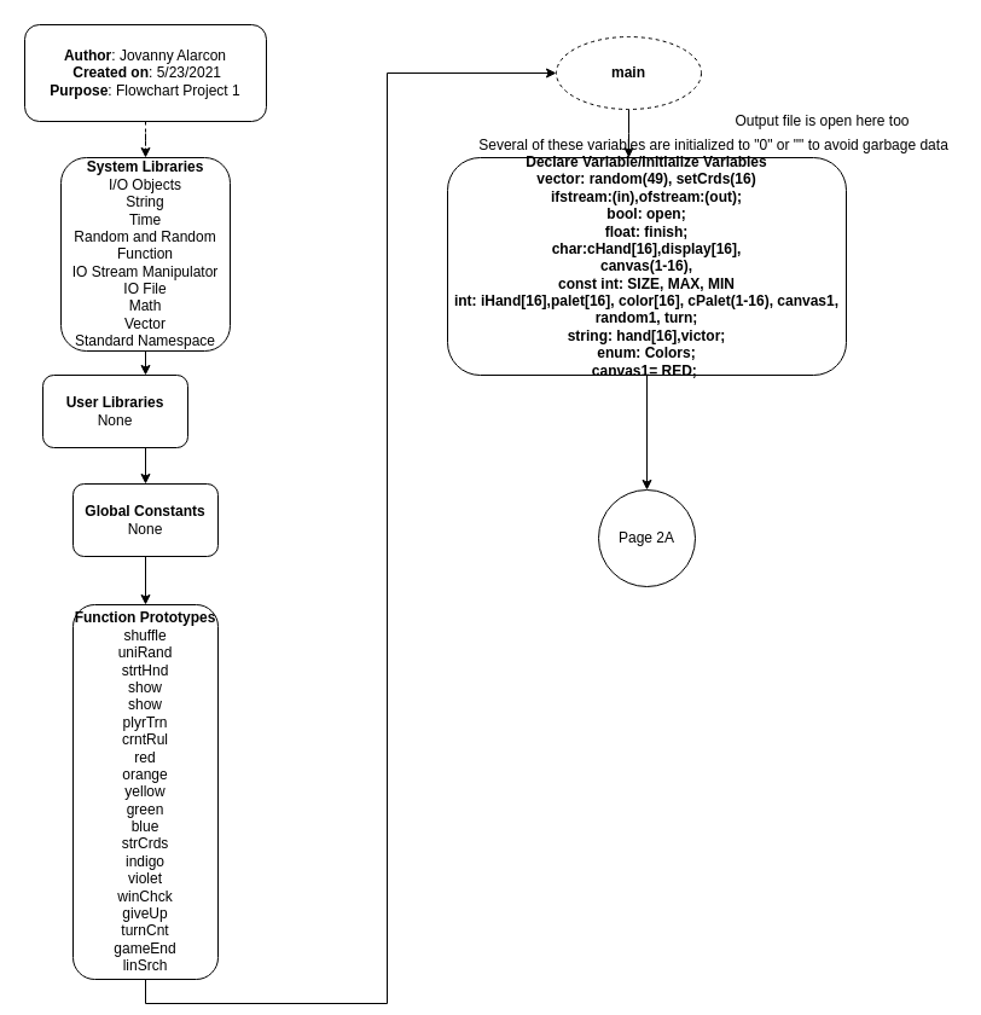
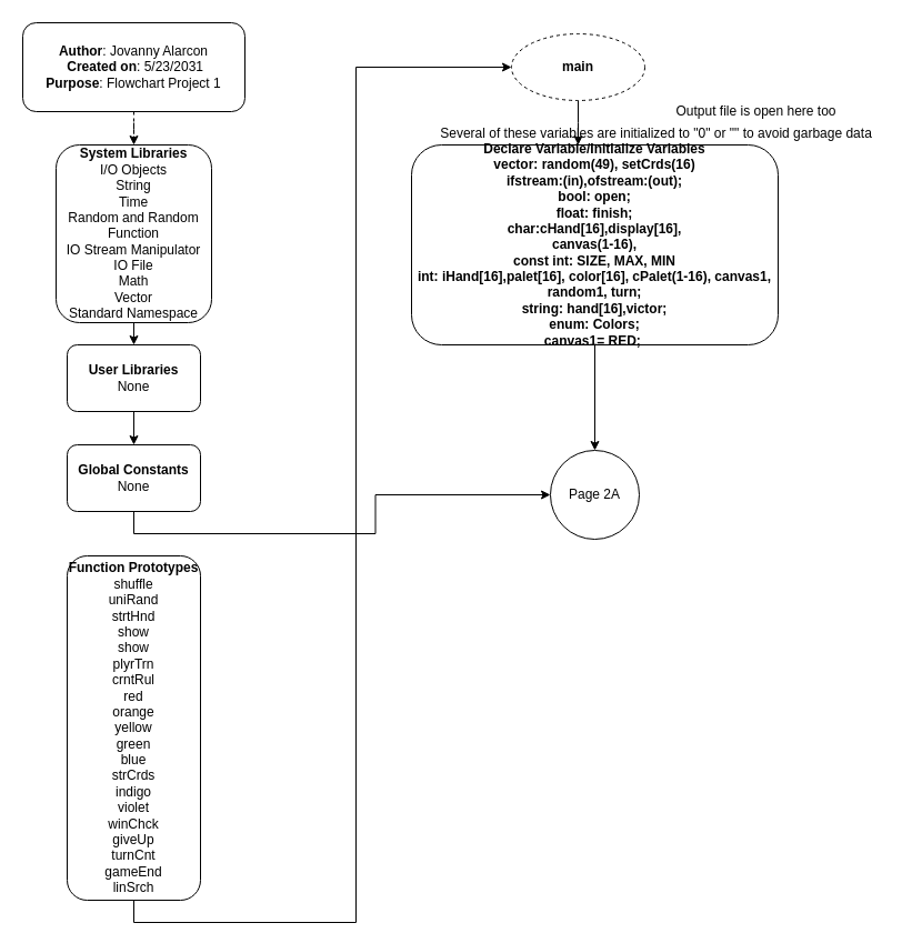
- <mxCell id="3" value="&lt;b&gt;Author&lt;/b&gt;: Jovanny Alarcon&lt;br&gt;&amp;nbsp;&lt;b&gt;Created on&lt;/b&gt;: 5/23/2021&lt;br&gt;&lt;b&gt;Purpose&lt;/b&gt;: Flowchart Project 1" style="rounded=1;whiteSpace=wrap;html=1;" parent="1" vertex="1"><mxGeometry x="20" y="20" width="200" height="80" as="geometry" /></mxCell>
+ <mxCell id="3" value="&lt;b&gt;Author&lt;/b&gt;: Jovanny Alarcon&lt;br&gt;&amp;nbsp;&lt;b&gt;Created on&lt;/b&gt;: 5/23/2031&lt;br&gt;&lt;b&gt;Purpose&lt;/b&gt;: Flowchart Project 1" style="rounded=1;whiteSpace=wrap;html=1;" parent="1" vertex="1"><mxGeometry x="20" y="20" width="200" height="80" as="geometry" /></mxCell>
- <mxCell id="7" value="&lt;b&gt;User Libraries&lt;/b&gt;&lt;br&gt;None" style="rounded=1;whiteSpace=wrap;html=1;" parent="1" vertex="1"><mxGeometry x="35" y="310" width="120" height="60" as="geometry" /></mxCell>
+ <mxCell id="7" value="&lt;b&gt;User Libraries&lt;/b&gt;&lt;br&gt;None" style="rounded=1;whiteSpace=wrap;html=1;" parent="1" vertex="1"><mxGeometry x="60" y="310" width="120" height="60" as="geometry" /></mxCell>
- <mxCell id="8" style="edgeStyle=orthogonalEdgeStyle;rounded=0;orthogonalLoop=1;jettySize=auto;html=1;exitX=0.5;exitY=1;exitDx=0;exitDy=0;entryX=0.5;entryY=0;entryDx=0;entryDy=0;" parent="1" source="9" target="11" edge="1"><mxGeometry relative="1" as="geometry"><mxPoint x="120" y="450" as="targetPoint" /></mxGeometry></mxCell>
+ <mxCell id="8" style="edgeStyle=orthogonalEdgeStyle;rounded=0;orthogonalLoop=1;jettySize=auto;html=1;exitX=0.5;exitY=1;exitDx=0;exitDy=0;" parent="1" source="9" target="16" edge="1"><mxGeometry relative="1" as="geometry"><mxPoint x="120" y="450" as="targetPoint" /></mxGeometry></mxCell>
